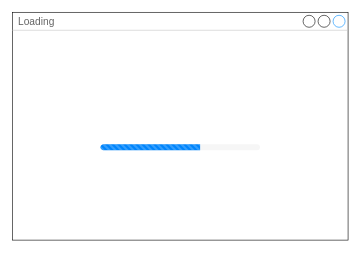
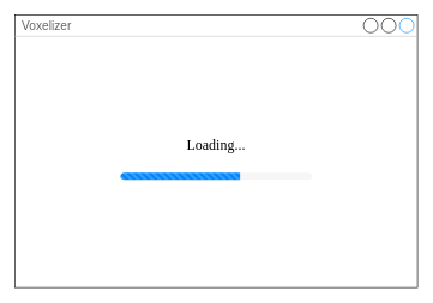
- <mxCell id="2" value="Loading" style="strokeWidth=1;shadow=0;dashed=0;align=center;html=1;shape=mxgraph.mockup.containers.window;align=left;verticalAlign=top;spacingLeft=8;strokeColor2=#008cff;strokeColor3=#c4c4c4;fontColor=#666666;mainText=;fontSize=17;labelBackgroundColor=none;noLabel=0;" parent="1" vertex="1"><mxGeometry x="20" y="20" width="560" height="380" as="geometry" /></mxCell>
+ <mxCell id="2" value="Voxelizer" style="strokeWidth=1;shadow=0;dashed=0;align=center;html=1;shape=mxgraph.mockup.containers.window;align=left;verticalAlign=top;spacingLeft=8;strokeColor2=#008cff;strokeColor3=#c4c4c4;fontColor=#666666;mainText=;fontSize=17;labelBackgroundColor=none;noLabel=0;" parent="1" vertex="1"><mxGeometry x="20" y="20" width="560" height="380" as="geometry" /></mxCell>
+ <mxCell id="4" value="&lt;font style=&quot;font-size: 20px;&quot;&gt;Loading...&lt;/font&gt;" style="text;html=1;strokeColor=none;fillColor=none;align=center;verticalAlign=middle;whiteSpace=wrap;rounded=0;shadow=0;glass=0;fontFamily=Verdana;fontSize=20;fontColor=#000000;" parent="3" vertex="1"><mxGeometry x="41" width="184" height="20" as="geometry" /></mxCell>
